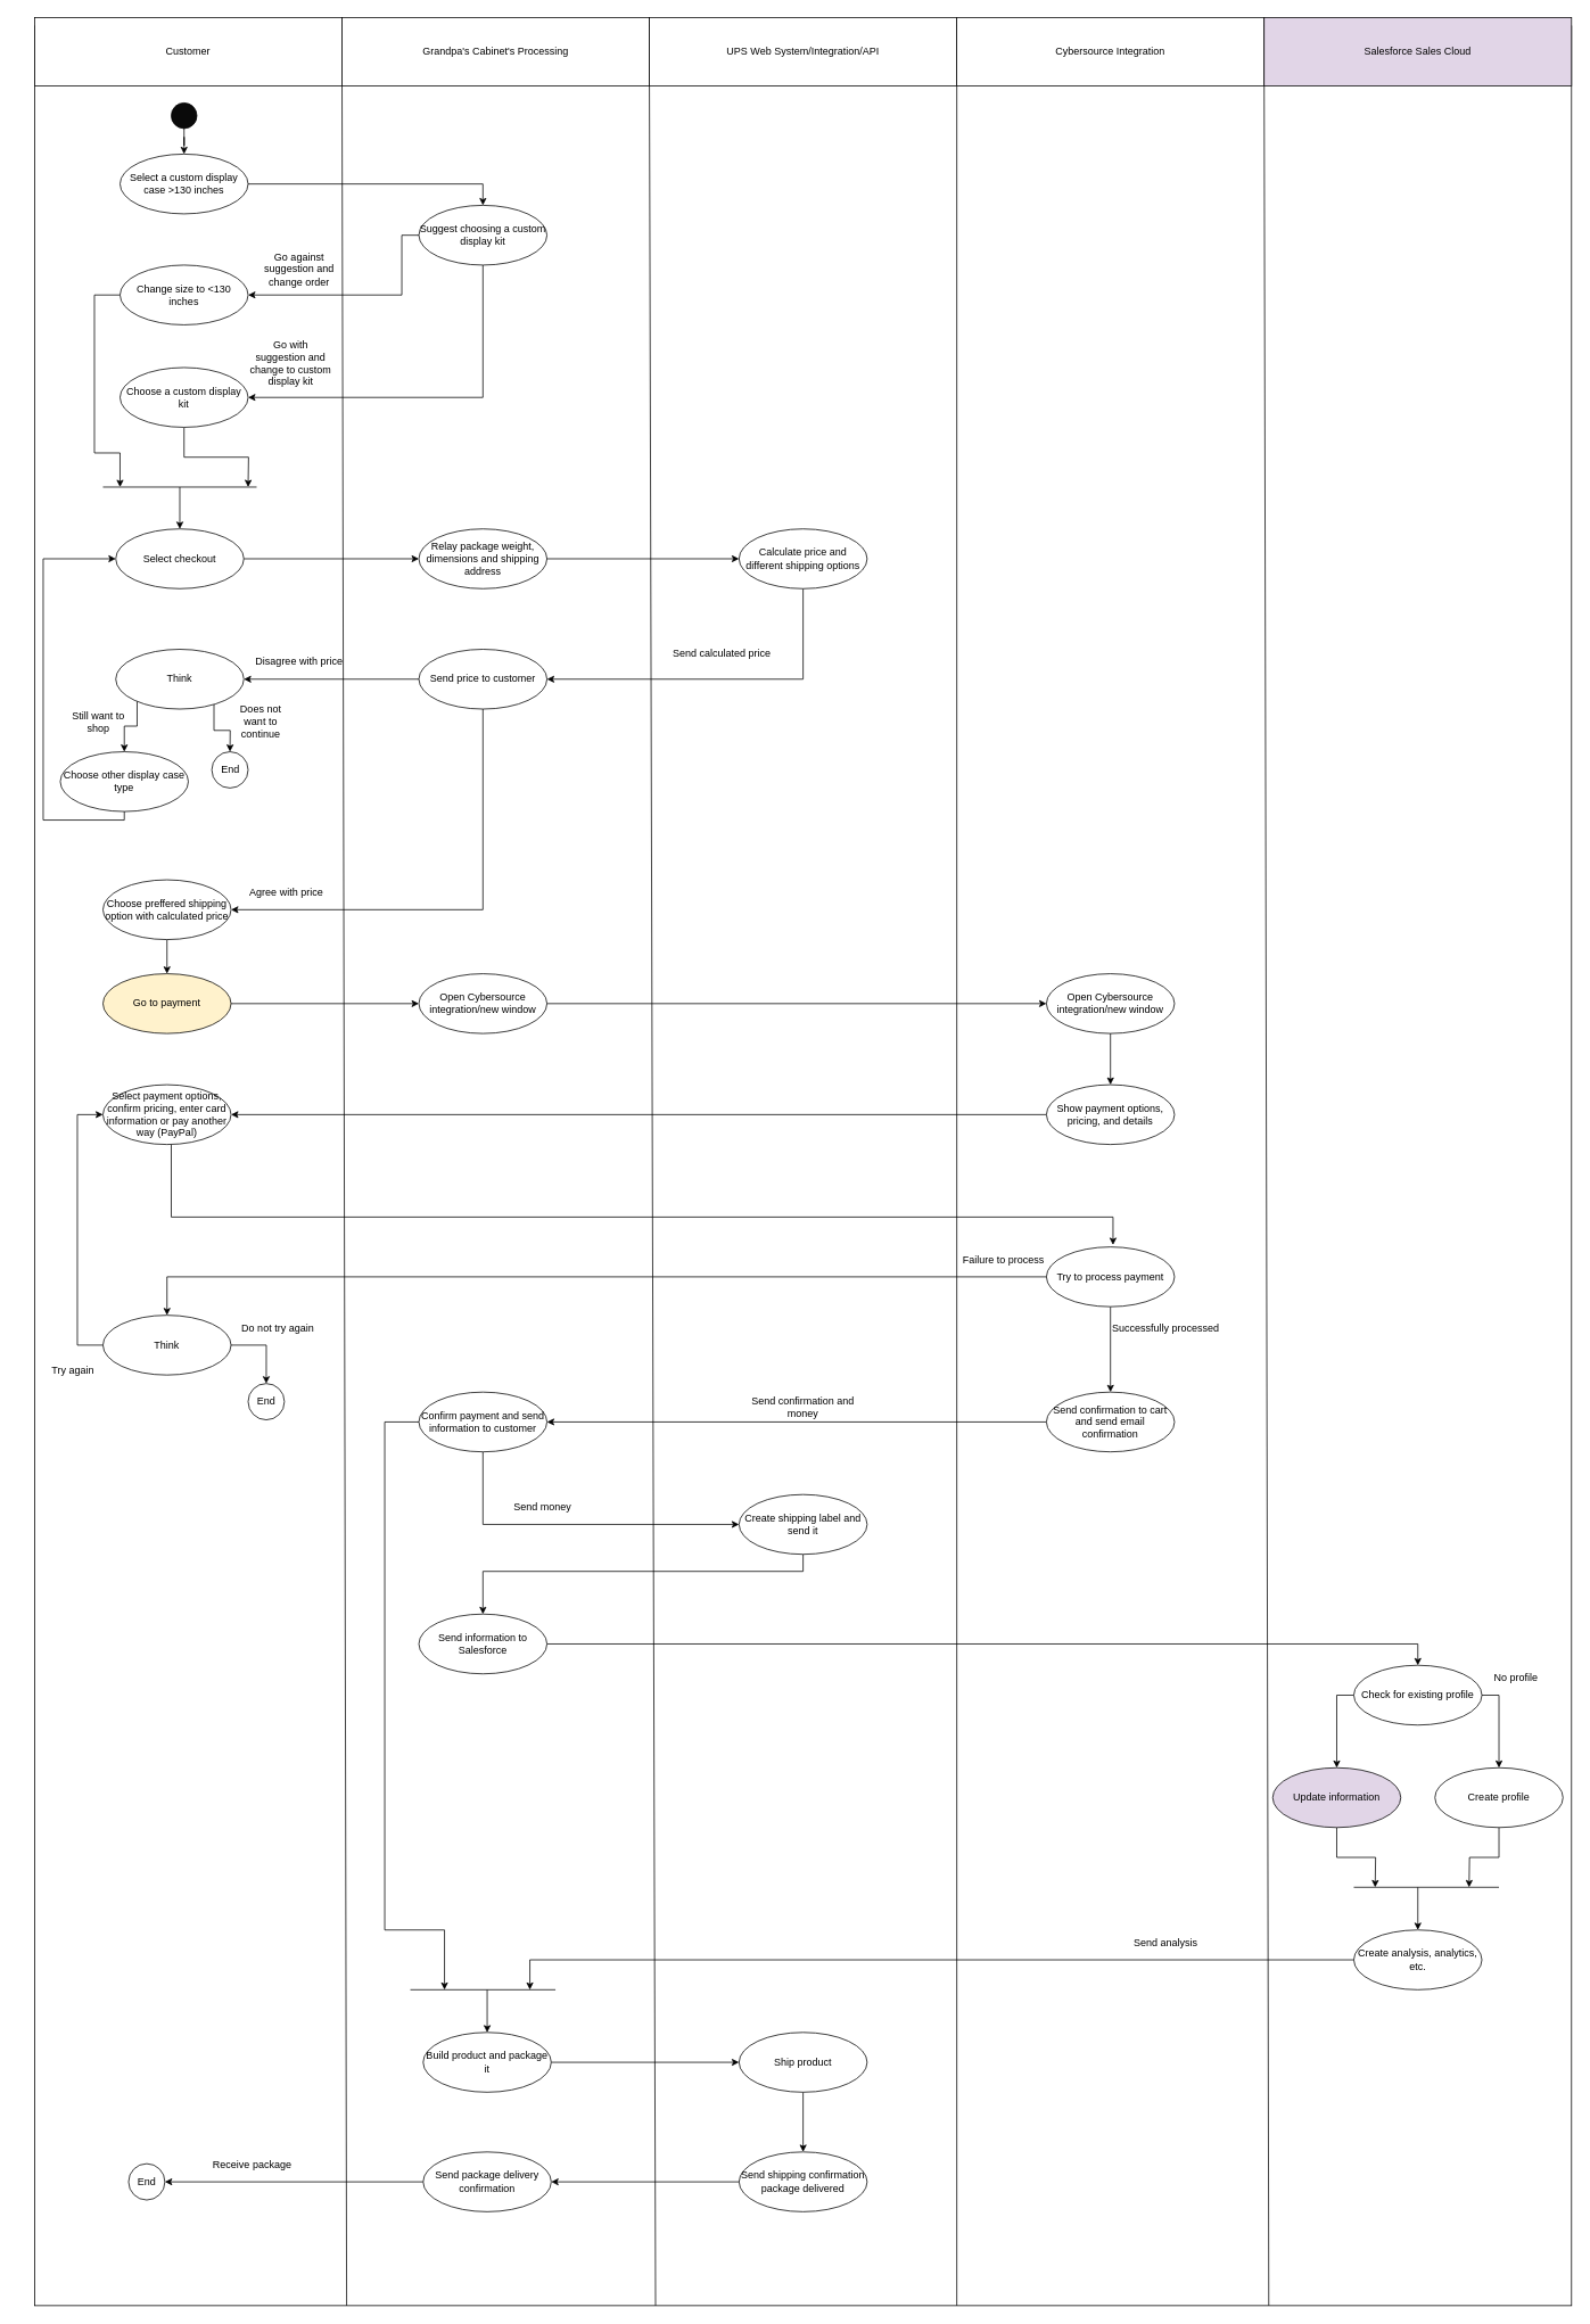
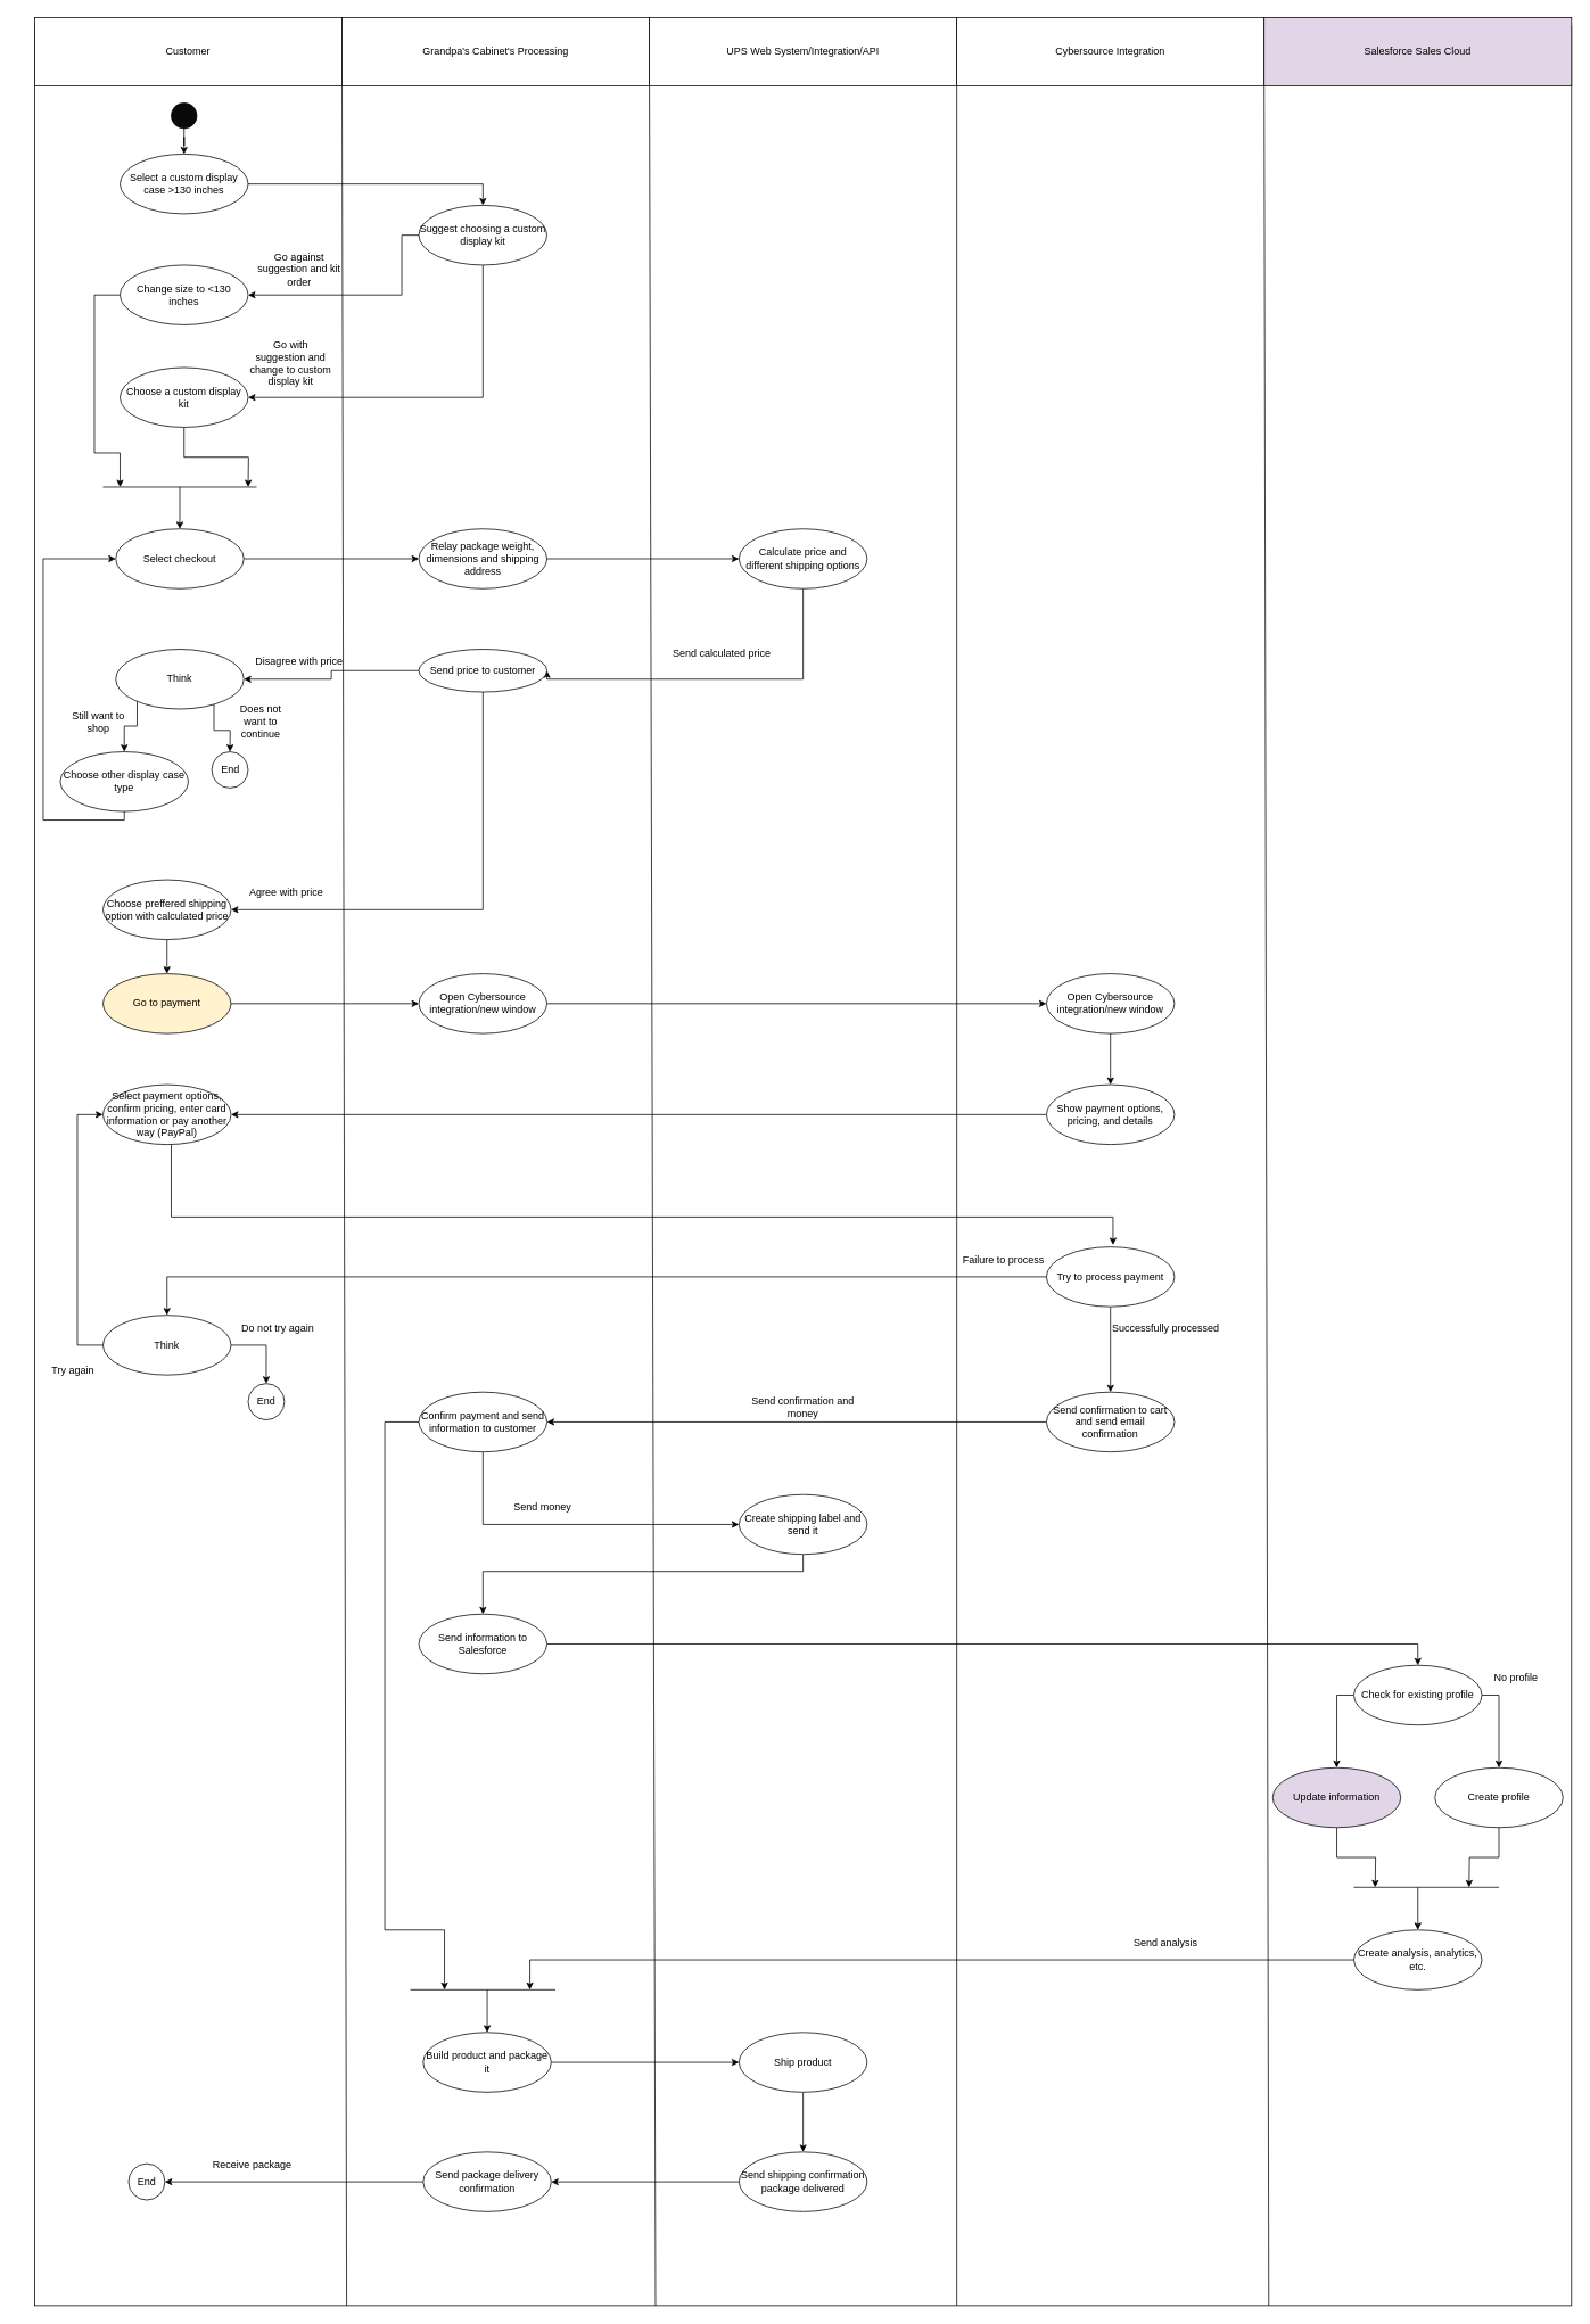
- <mxCell id="23" value="Go against suggestion and change order" style="text;html=1;strokeColor=none;fillColor=none;align=center;verticalAlign=middle;whiteSpace=wrap;rounded=0;" parent="1" vertex="1"><mxGeometry x="300" y="300" width="100" height="30" as="geometry" /></mxCell>
+ <mxCell id="23" value="Go against suggestion and kit order" style="text;html=1;strokeColor=none;fillColor=none;align=center;verticalAlign=middle;whiteSpace=wrap;rounded=0;" parent="1" vertex="1"><mxGeometry x="300" y="300" width="100" height="30" as="geometry" /></mxCell>
- <mxCell id="35" value="Send price to customer" style="ellipse;whiteSpace=wrap;html=1;" parent="1" vertex="1"><mxGeometry x="490" y="760" width="150" height="70" as="geometry" /></mxCell>
+ <mxCell id="35" value="Send price to customer" style="ellipse;whiteSpace=wrap;html=1;" parent="1" vertex="1"><mxGeometry x="490" y="760" width="150" height="50" as="geometry" /></mxCell>
